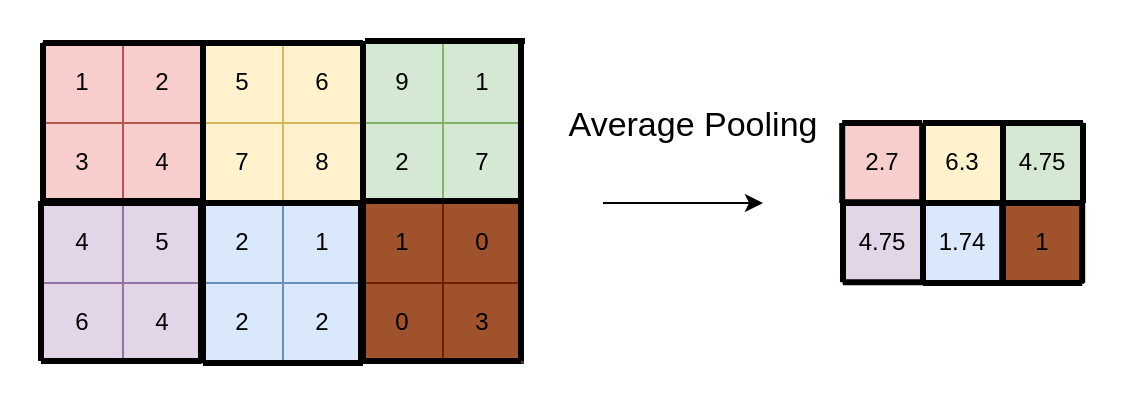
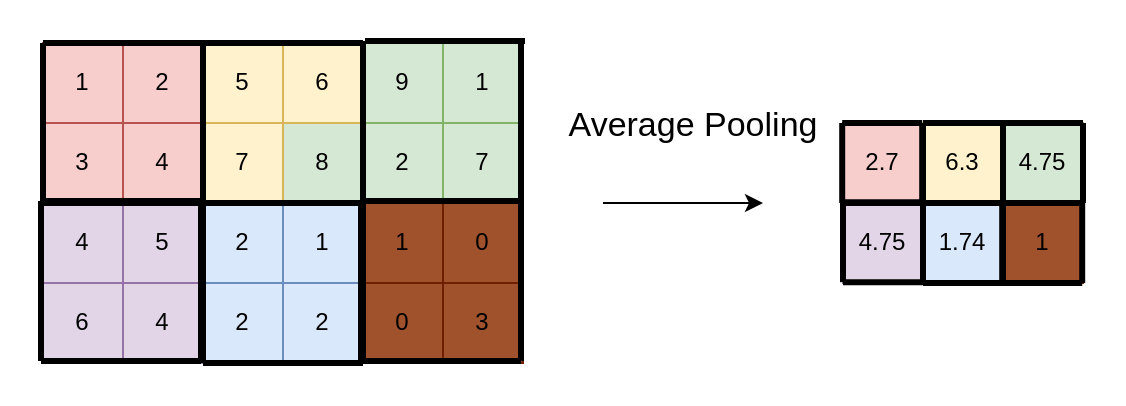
- <mxCell id="10" value="8" style="whiteSpace=wrap;html=1;aspect=fixed;fillColor=#fff2cc;strokeColor=#d6b656;" vertex="1" parent="1"><mxGeometry x="141" y="61" width="40" height="40" as="geometry" /></mxCell>
+ <mxCell id="10" value="8" style="whiteSpace=wrap;html=1;aspect=fixed;fillColor=#d5e8d4;strokeColor=#d6b656;" vertex="1" parent="1"><mxGeometry x="141" y="61" width="40" height="40" as="geometry" /></mxCell>
